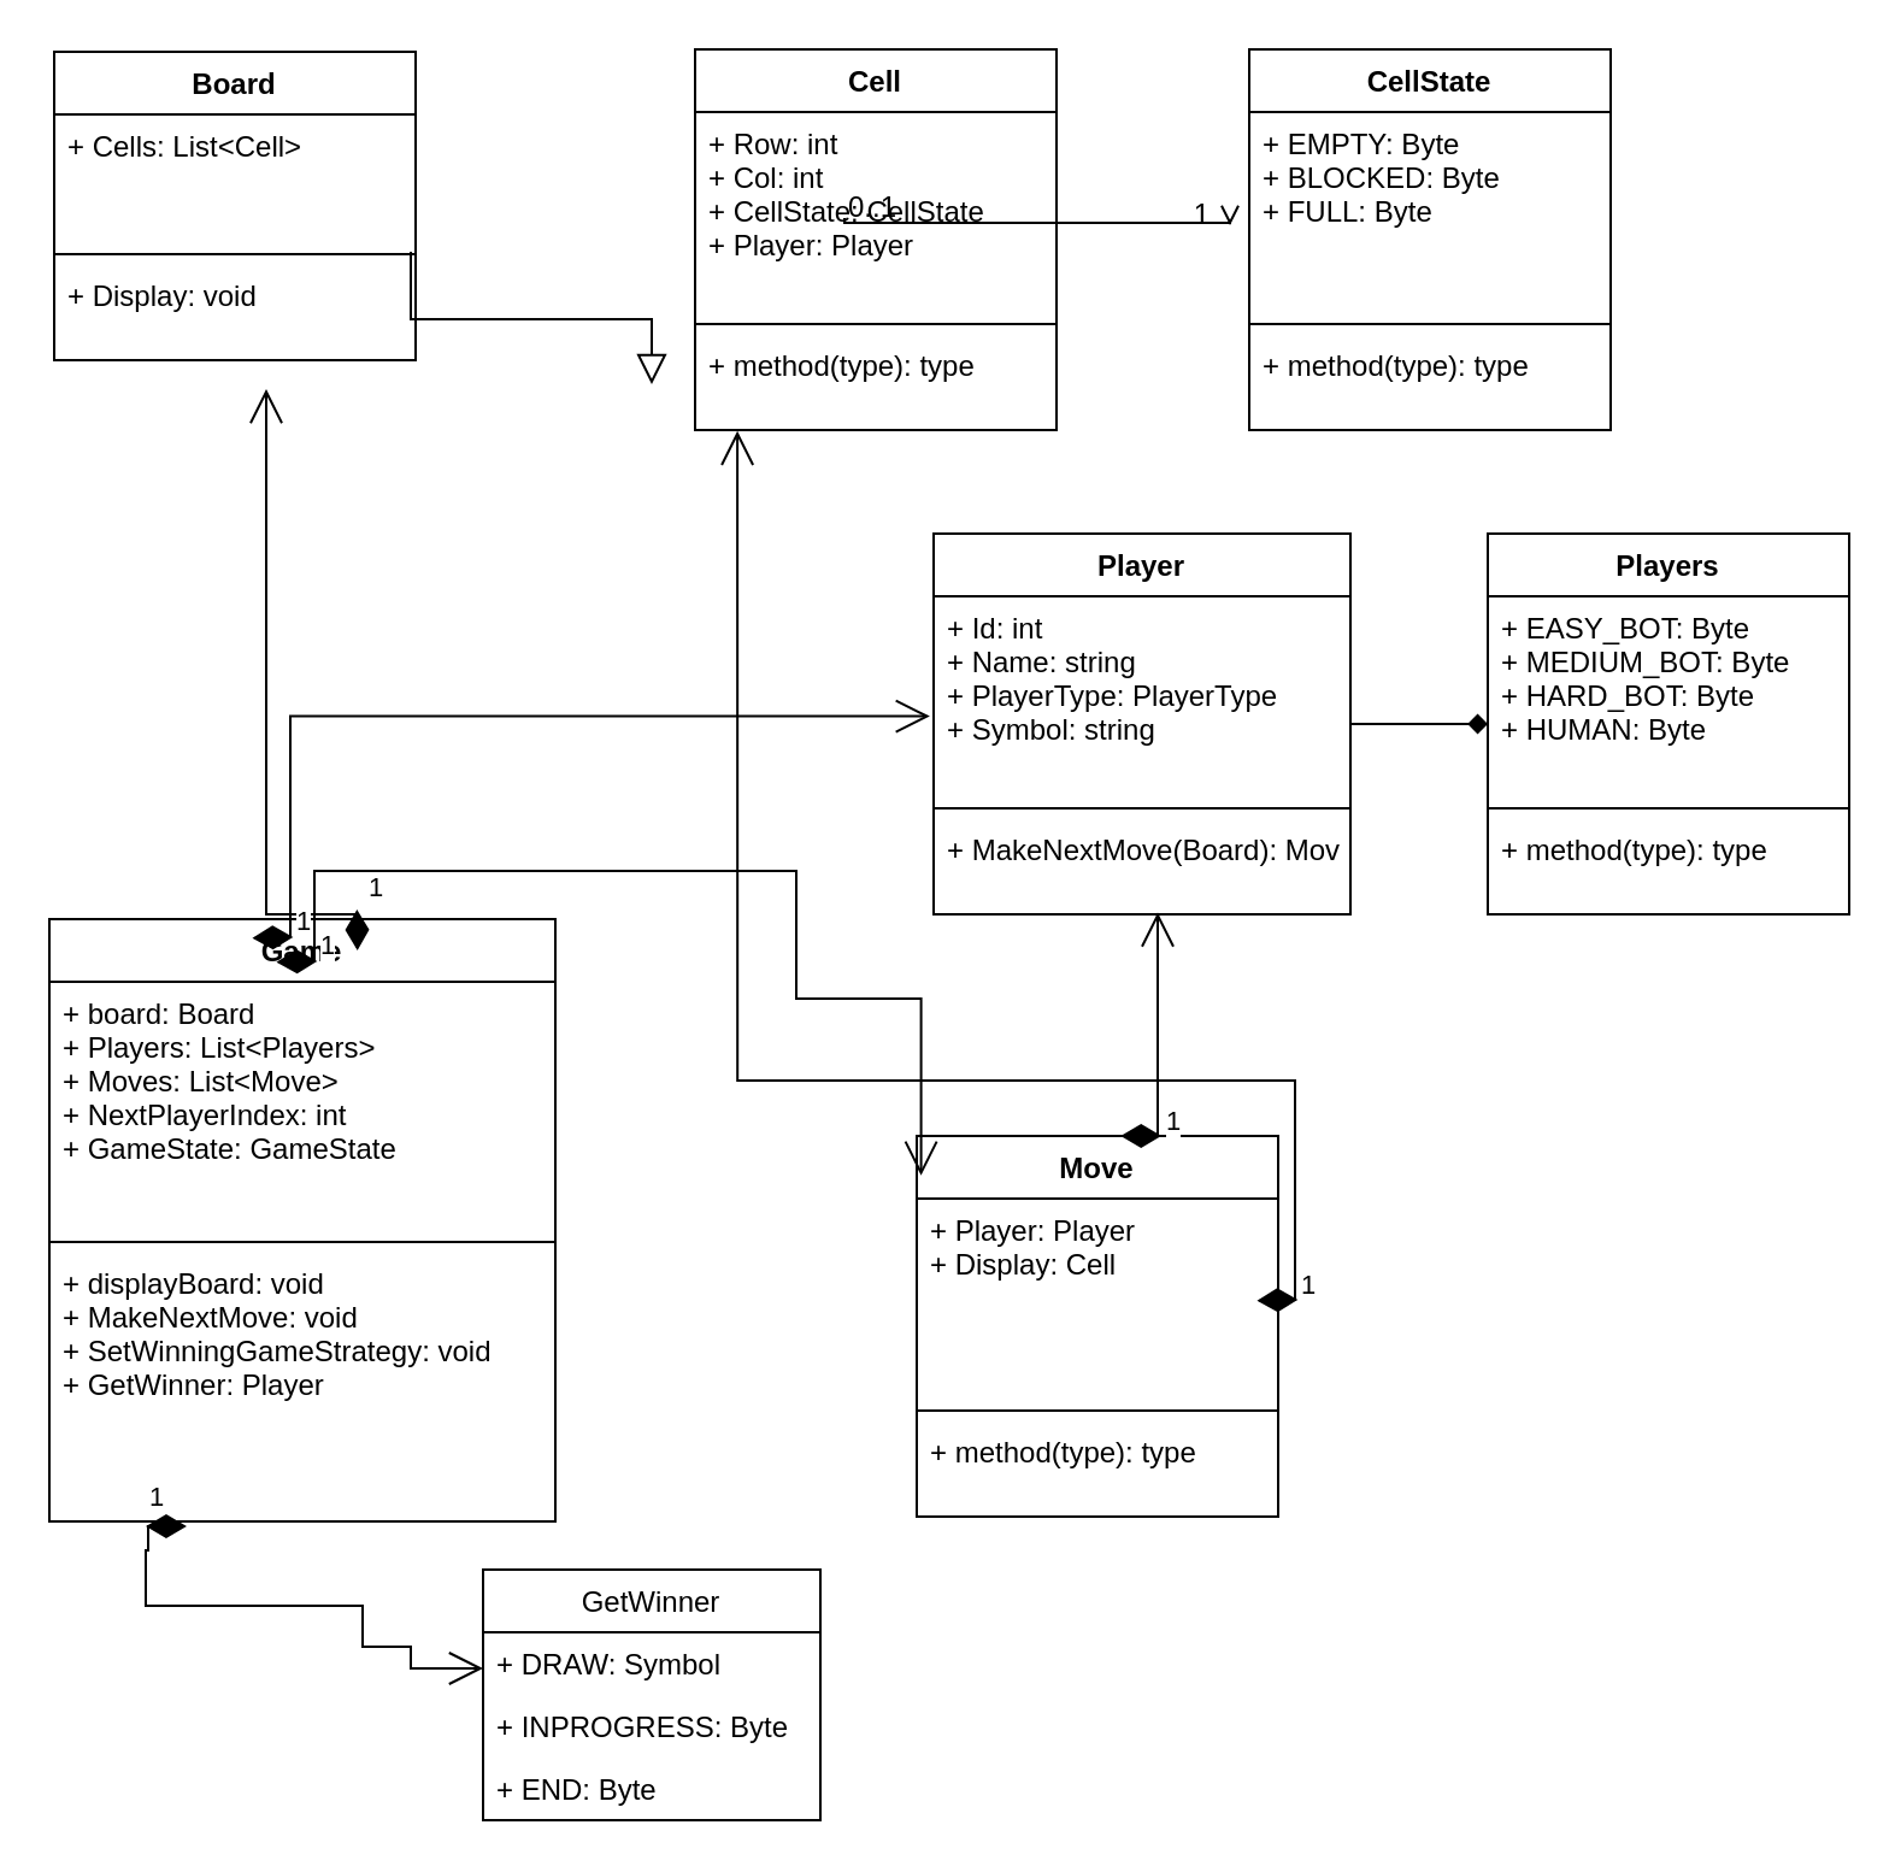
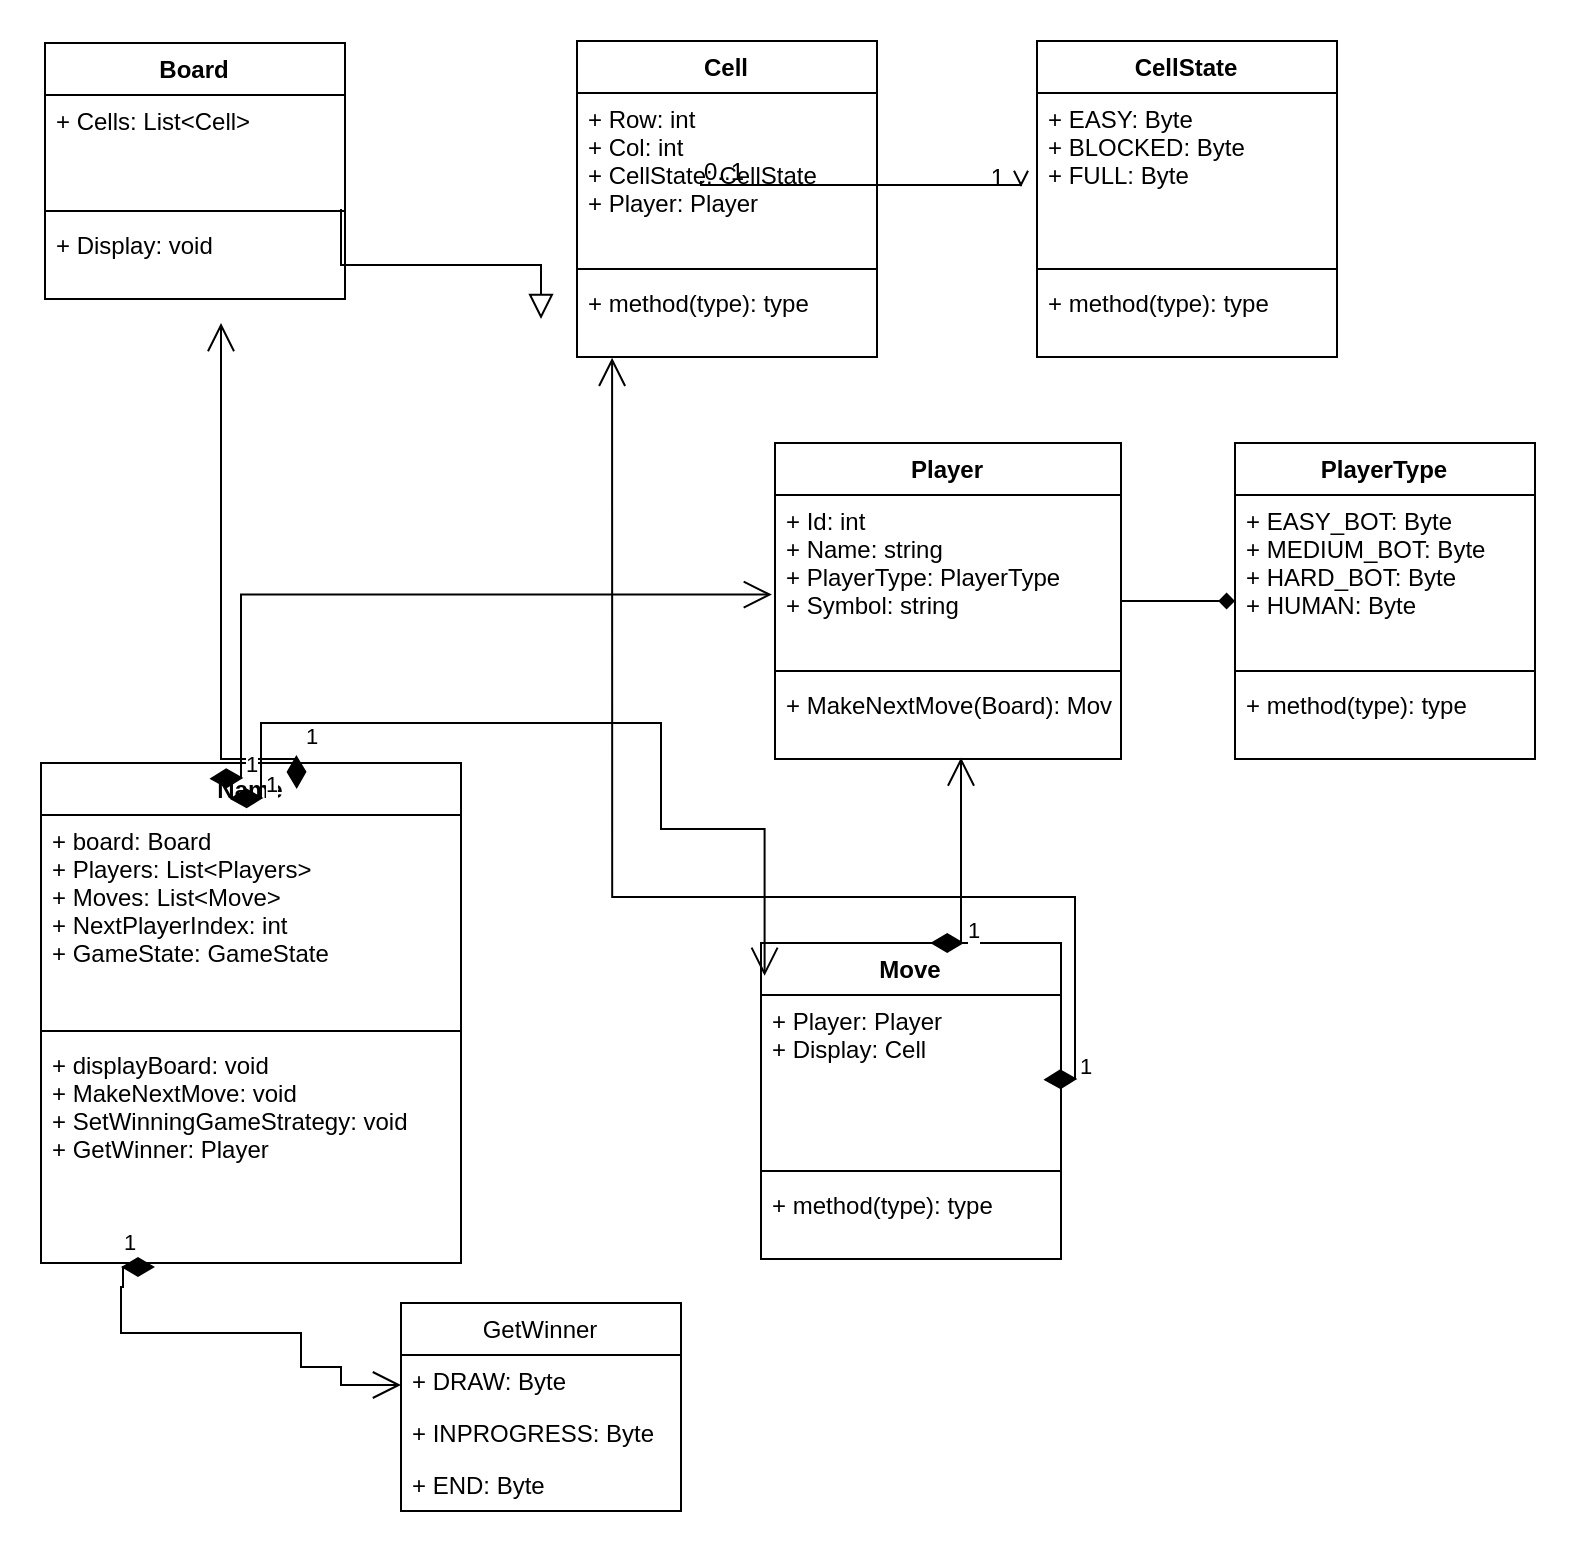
- <mxCell id="15" value="+ EMPTY: Byte&#10;+ BLOCKED: Byte&#10;+ FULL: Byte" style="text;strokeColor=none;fillColor=none;align=left;verticalAlign=top;spacingLeft=4;spacingRight=4;overflow=hidden;rotatable=0;points=[[0,0.5],[1,0.5]];portConstraint=eastwest;" vertex="1" parent="14"><mxGeometry y="26" width="150" height="84" as="geometry" /></mxCell>
+ <mxCell id="15" value="+ EASY: Byte&#10;+ BLOCKED: Byte&#10;+ FULL: Byte" style="text;strokeColor=none;fillColor=none;align=left;verticalAlign=top;spacingLeft=4;spacingRight=4;overflow=hidden;rotatable=0;points=[[0,0.5],[1,0.5]];portConstraint=eastwest;" vertex="1" parent="14"><mxGeometry y="26" width="150" height="84" as="geometry" /></mxCell>
- <mxCell id="23" value="Players" style="swimlane;fontStyle=1;align=center;verticalAlign=top;childLayout=stackLayout;horizontal=1;startSize=26;horizontalStack=0;resizeParent=1;resizeParentMax=0;resizeLast=0;collapsible=1;marginBottom=0;" vertex="1" parent="1"><mxGeometry x="617" y="221" width="150" height="158" as="geometry" /></mxCell>
+ <mxCell id="23" value="PlayerType" style="swimlane;fontStyle=1;align=center;verticalAlign=top;childLayout=stackLayout;horizontal=1;startSize=26;horizontalStack=0;resizeParent=1;resizeParentMax=0;resizeLast=0;collapsible=1;marginBottom=0;" vertex="1" parent="1"><mxGeometry x="617" y="221" width="150" height="158" as="geometry" /></mxCell>
- <mxCell id="27" value="Game" style="swimlane;fontStyle=1;align=center;verticalAlign=top;childLayout=stackLayout;horizontal=1;startSize=26;horizontalStack=0;resizeParent=1;resizeParentMax=0;resizeLast=0;collapsible=1;marginBottom=0;" vertex="1" parent="1"><mxGeometry x="20" y="381" width="210" height="250" as="geometry" /></mxCell>
+ <mxCell id="27" value="Name" style="swimlane;fontStyle=1;align=center;verticalAlign=top;childLayout=stackLayout;horizontal=1;startSize=26;horizontalStack=0;resizeParent=1;resizeParentMax=0;resizeLast=0;collapsible=1;marginBottom=0;" vertex="1" parent="1"><mxGeometry x="20" y="381" width="210" height="250" as="geometry" /></mxCell>
- <mxCell id="39" value="+ DRAW: Symbol" style="text;strokeColor=none;fillColor=none;align=left;verticalAlign=top;spacingLeft=4;spacingRight=4;overflow=hidden;rotatable=0;points=[[0,0.5],[1,0.5]];portConstraint=eastwest;" vertex="1" parent="38"><mxGeometry y="26" width="140" height="26" as="geometry" /></mxCell>
+ <mxCell id="39" value="+ DRAW: Byte" style="text;strokeColor=none;fillColor=none;align=left;verticalAlign=top;spacingLeft=4;spacingRight=4;overflow=hidden;rotatable=0;points=[[0,0.5],[1,0.5]];portConstraint=eastwest;" vertex="1" parent="38"><mxGeometry y="26" width="140" height="26" as="geometry" /></mxCell>
